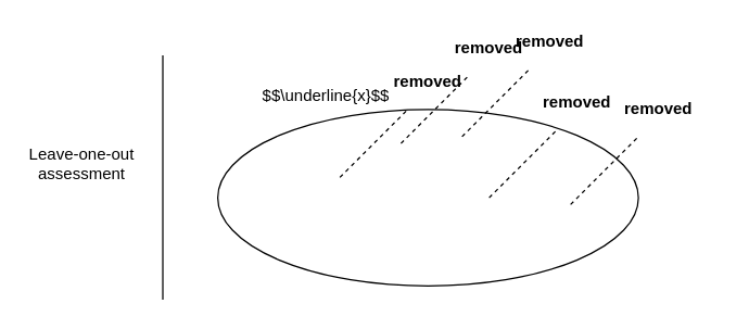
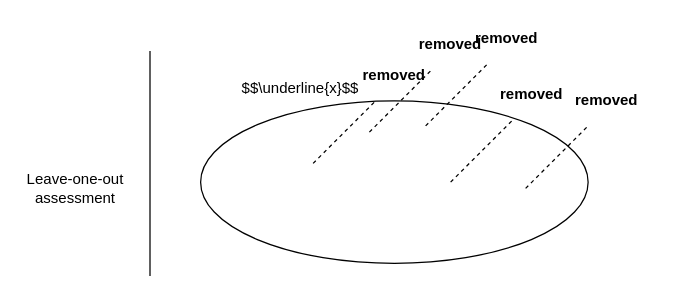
- <mxCell id="15" value="Leave-one-out assessment" style="text;html=1;strokeColor=none;fillColor=none;align=center;verticalAlign=middle;whiteSpace=wrap;rounded=0;" vertex="1" parent="1"><mxGeometry x="20" y="110" width="80" height="20" as="geometry" /></mxCell>
+ <mxCell id="15" value="Leave-one-out assessment" style="text;html=1;strokeColor=none;fillColor=none;align=center;verticalAlign=middle;whiteSpace=wrap;rounded=0;" vertex="1" parent="1"><mxGeometry x="20" y="140" width="80" height="20" as="geometry" /></mxCell>
